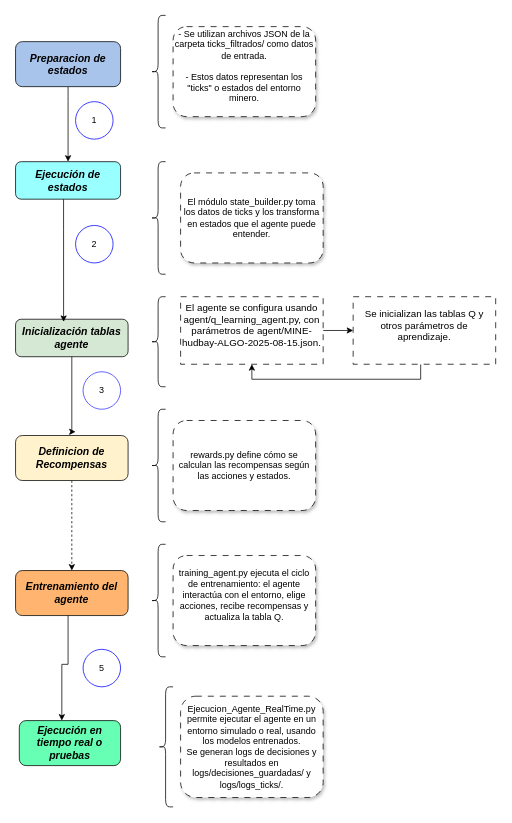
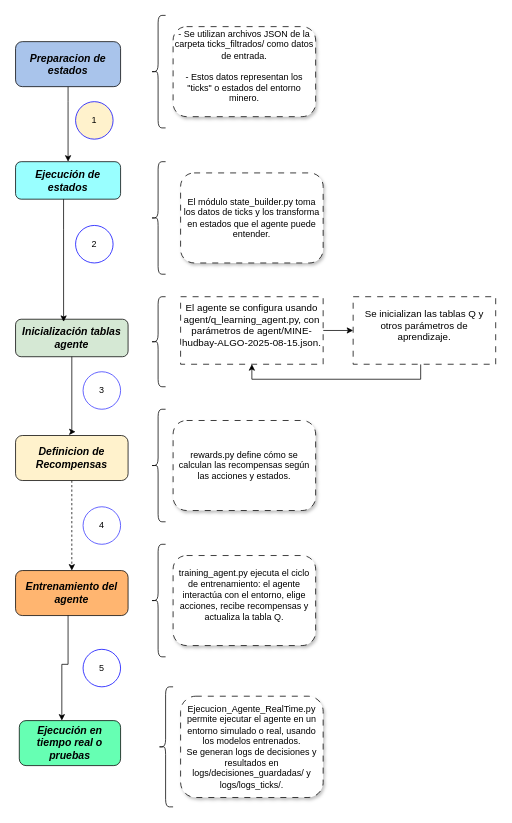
- <mxCell id="27" value="1" style="ellipse;whiteSpace=wrap;html=1;aspect=fixed;strokeColor=light-dark(#0000FF,#FFFFFF);" vertex="1" parent="1"><mxGeometry x="100" y="135" width="50" height="50" as="geometry" /></mxCell>
+ <mxCell id="27" value="1" style="ellipse;whiteSpace=wrap;html=1;aspect=fixed;strokeColor=light-dark(#0000FF,#FFFFFF);fillColor=#fff2cc;" vertex="1" parent="1"><mxGeometry x="100" y="135" width="50" height="50" as="geometry" /></mxCell>
+ <mxCell id="30" value="4" style="ellipse;whiteSpace=wrap;html=1;aspect=fixed;strokeColor=light-dark(#3333FF,#FFFFFF);" vertex="1" parent="1"><mxGeometry x="110" y="675" width="50" height="50" as="geometry" /></mxCell>
